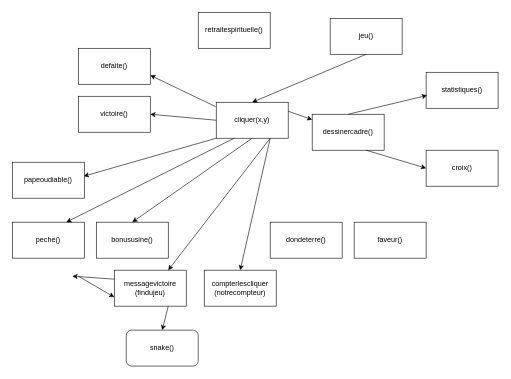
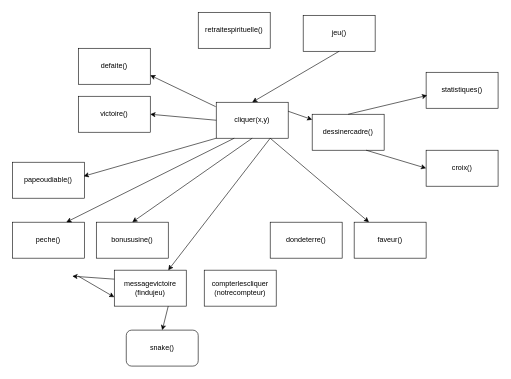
- <mxCell id="7" value="jeu()" style="rounded=0;whiteSpace=wrap;html=1;" vertex="1" parent="1"><mxGeometry x="550" y="30" width="120" height="60" as="geometry" /></mxCell>
+ <mxCell id="7" value="jeu()" style="rounded=0;whiteSpace=wrap;html=1;" vertex="1" parent="1"><mxGeometry x="505" y="25" width="120" height="60" as="geometry" /></mxCell>
- <mxCell id="26" value="" style="endArrow=classic;html=1;rounded=0;entryX=0.5;entryY=0;entryDx=0;entryDy=0;exitX=0.75;exitY=1;exitDx=0;exitDy=0;" edge="1" parent="1" source="8" target="11"><mxGeometry width="50" height="50" relative="1" as="geometry"><mxPoint x="460" y="240" as="sourcePoint" /><mxPoint x="290" y="460" as="targetPoint" /></mxGeometry></mxCell>
+ <mxCell id="26" value="" style="endArrow=classic;html=1;rounded=0;exitX=0.75;exitY=1;exitDx=0;exitDy=0;" edge="1" parent="1" source="8" target="14"><mxGeometry width="50" height="50" relative="1" as="geometry"><mxPoint x="460" y="240" as="sourcePoint" /><mxPoint x="290" y="460" as="targetPoint" /></mxGeometry></mxCell>
